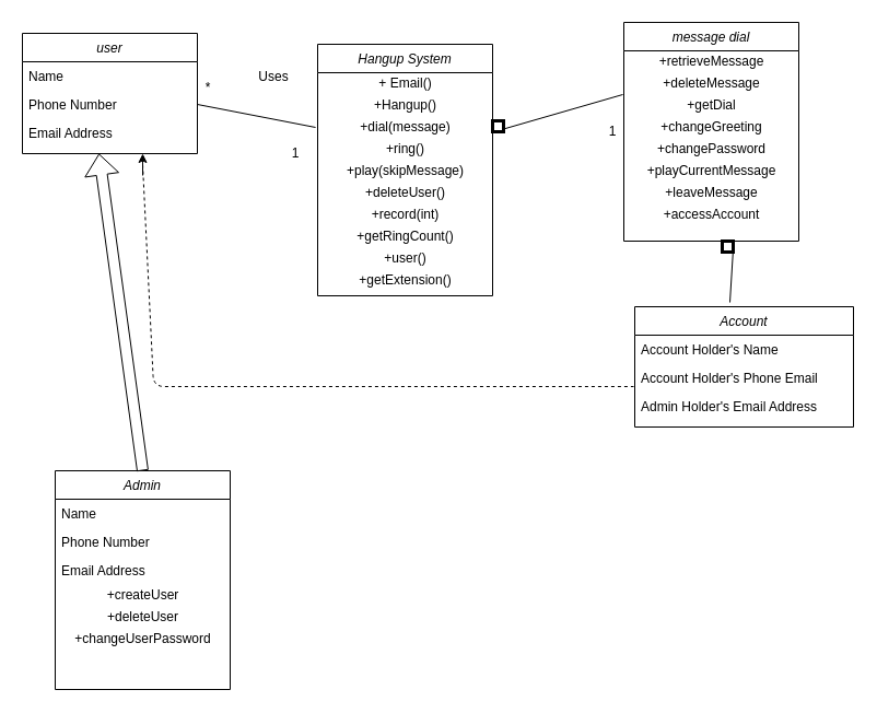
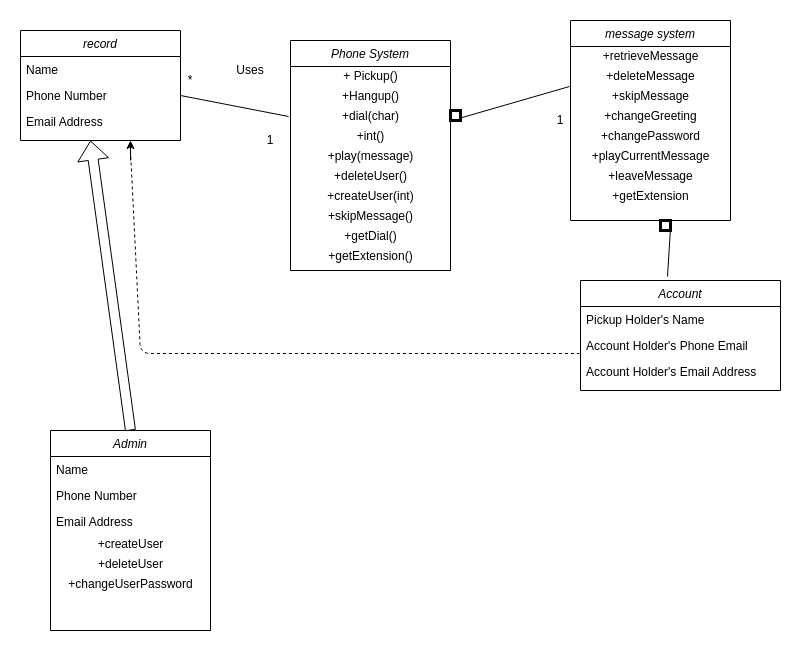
- <mxCell id="17" value="message dial" style="swimlane;fontStyle=2;align=center;verticalAlign=top;childLayout=stackLayout;horizontal=1;startSize=26;horizontalStack=0;resizeParent=1;resizeLast=0;collapsible=1;marginBottom=0;rounded=0;shadow=0;strokeWidth=1;" parent="1" vertex="1"><mxGeometry x="570" y="20" width="160" height="200" as="geometry"><mxRectangle x="230" y="140" width="160" height="26" as="alternateBounds" /></mxGeometry></mxCell>
+ <mxCell id="17" value="message system" style="swimlane;fontStyle=2;align=center;verticalAlign=top;childLayout=stackLayout;horizontal=1;startSize=26;horizontalStack=0;resizeParent=1;resizeLast=0;collapsible=1;marginBottom=0;rounded=0;shadow=0;strokeWidth=1;" parent="1" vertex="1"><mxGeometry x="570" y="20" width="160" height="200" as="geometry"><mxRectangle x="230" y="140" width="160" height="26" as="alternateBounds" /></mxGeometry></mxCell>
- <mxCell id="13" value="user" style="swimlane;fontStyle=2;align=center;verticalAlign=top;childLayout=stackLayout;horizontal=1;startSize=26;horizontalStack=0;resizeParent=1;resizeLast=0;collapsible=1;marginBottom=0;rounded=0;shadow=0;strokeWidth=1;" parent="1" vertex="1"><mxGeometry x="20" y="30" width="160" height="110" as="geometry"><mxRectangle x="230" y="140" width="160" height="26" as="alternateBounds" /></mxGeometry></mxCell>
+ <mxCell id="13" value="record" style="swimlane;fontStyle=2;align=center;verticalAlign=top;childLayout=stackLayout;horizontal=1;startSize=26;horizontalStack=0;resizeParent=1;resizeLast=0;collapsible=1;marginBottom=0;rounded=0;shadow=0;strokeWidth=1;" parent="1" vertex="1"><mxGeometry x="20" y="30" width="160" height="110" as="geometry"><mxRectangle x="230" y="140" width="160" height="26" as="alternateBounds" /></mxGeometry></mxCell>
- <mxCell id="2" value="Hangup System" style="swimlane;fontStyle=2;align=center;verticalAlign=top;childLayout=stackLayout;horizontal=1;startSize=26;horizontalStack=0;resizeParent=1;resizeLast=0;collapsible=1;marginBottom=0;rounded=0;shadow=0;strokeWidth=1;" parent="1" vertex="1"><mxGeometry x="290" y="40" width="160" height="230" as="geometry"><mxRectangle x="230" y="140" width="160" height="26" as="alternateBounds" /></mxGeometry></mxCell>
+ <mxCell id="2" value="Phone System" style="swimlane;fontStyle=2;align=center;verticalAlign=top;childLayout=stackLayout;horizontal=1;startSize=26;horizontalStack=0;resizeParent=1;resizeLast=0;collapsible=1;marginBottom=0;rounded=0;shadow=0;strokeWidth=1;" parent="1" vertex="1"><mxGeometry x="290" y="40" width="160" height="230" as="geometry"><mxRectangle x="230" y="140" width="160" height="26" as="alternateBounds" /></mxGeometry></mxCell>
- <mxCell id="3" value="+ Email()" style="text;html=1;align=center;verticalAlign=middle;resizable=0;points=[];autosize=1;" parent="2" vertex="1"><mxGeometry y="26" width="160" height="20" as="geometry" /></mxCell>
+ <mxCell id="3" value="+ Pickup()" style="text;html=1;align=center;verticalAlign=middle;resizable=0;points=[];autosize=1;" parent="2" vertex="1"><mxGeometry y="26" width="160" height="20" as="geometry" /></mxCell>
- <mxCell id="20" value="+getDial" style="text;html=1;align=center;verticalAlign=middle;resizable=0;points=[];autosize=1;" parent="17" vertex="1"><mxGeometry y="66" width="160" height="20" as="geometry" /></mxCell>
+ <mxCell id="20" value="+skipMessage" style="text;html=1;align=center;verticalAlign=middle;resizable=0;points=[];autosize=1;" parent="17" vertex="1"><mxGeometry y="66" width="160" height="20" as="geometry" /></mxCell>
- <mxCell id="5" value="+dial(message)" style="text;html=1;align=center;verticalAlign=middle;resizable=0;points=[];autosize=1;" parent="2" vertex="1"><mxGeometry y="66" width="160" height="20" as="geometry" /></mxCell>
+ <mxCell id="5" value="+dial(char)" style="text;html=1;align=center;verticalAlign=middle;resizable=0;points=[];autosize=1;" parent="2" vertex="1"><mxGeometry y="66" width="160" height="20" as="geometry" /></mxCell>
- <mxCell id="6" value="+ring()" style="text;html=1;align=center;verticalAlign=middle;resizable=0;points=[];autosize=1;" parent="2" vertex="1"><mxGeometry y="86" width="160" height="20" as="geometry" /></mxCell>
+ <mxCell id="6" value="+int()" style="text;html=1;align=center;verticalAlign=middle;resizable=0;points=[];autosize=1;" parent="2" vertex="1"><mxGeometry y="86" width="160" height="20" as="geometry" /></mxCell>
- <mxCell id="7" value="+play(skipMessage)" style="text;html=1;align=center;verticalAlign=middle;resizable=0;points=[];autosize=1;" parent="2" vertex="1"><mxGeometry y="106" width="160" height="20" as="geometry" /></mxCell>
+ <mxCell id="7" value="+play(message)" style="text;html=1;align=center;verticalAlign=middle;resizable=0;points=[];autosize=1;" parent="2" vertex="1"><mxGeometry y="106" width="160" height="20" as="geometry" /></mxCell>
- <mxCell id="9" value="+record(int)" style="text;html=1;align=center;verticalAlign=middle;resizable=0;points=[];autosize=1;" parent="2" vertex="1"><mxGeometry y="146" width="160" height="20" as="geometry" /></mxCell>
+ <mxCell id="9" value="+createUser(int)" style="text;html=1;align=center;verticalAlign=middle;resizable=0;points=[];autosize=1;" parent="2" vertex="1"><mxGeometry y="146" width="160" height="20" as="geometry" /></mxCell>
- <mxCell id="25" value="+accessAccount" style="text;html=1;align=center;verticalAlign=middle;resizable=0;points=[];autosize=1;" parent="17" vertex="1"><mxGeometry y="166" width="160" height="20" as="geometry" /></mxCell>
+ <mxCell id="25" value="+getExtension" style="text;html=1;align=center;verticalAlign=middle;resizable=0;points=[];autosize=1;" parent="17" vertex="1"><mxGeometry y="166" width="160" height="20" as="geometry" /></mxCell>
- <mxCell id="10" value="+getRingCount()" style="text;html=1;align=center;verticalAlign=middle;resizable=0;points=[];autosize=1;" parent="2" vertex="1"><mxGeometry y="166" width="160" height="20" as="geometry" /></mxCell>
+ <mxCell id="10" value="+skipMessage()" style="text;html=1;align=center;verticalAlign=middle;resizable=0;points=[];autosize=1;" parent="2" vertex="1"><mxGeometry y="166" width="160" height="20" as="geometry" /></mxCell>
- <mxCell id="11" value="+user()" style="text;html=1;align=center;verticalAlign=middle;resizable=0;points=[];autosize=1;" parent="2" vertex="1"><mxGeometry y="186" width="160" height="20" as="geometry" /></mxCell>
+ <mxCell id="11" value="+getDial()" style="text;html=1;align=center;verticalAlign=middle;resizable=0;points=[];autosize=1;" parent="2" vertex="1"><mxGeometry y="186" width="160" height="20" as="geometry" /></mxCell>
- <mxCell id="29" value="Account Holder's Name" style="text;align=left;verticalAlign=top;spacingLeft=4;spacingRight=4;overflow=hidden;rotatable=0;points=[[0,0.5],[1,0.5]];portConstraint=eastwest;" parent="28" vertex="1"><mxGeometry y="26" width="200" height="26" as="geometry" /></mxCell>
+ <mxCell id="29" value="Pickup Holder's Name" style="text;align=left;verticalAlign=top;spacingLeft=4;spacingRight=4;overflow=hidden;rotatable=0;points=[[0,0.5],[1,0.5]];portConstraint=eastwest;" parent="28" vertex="1"><mxGeometry y="26" width="200" height="26" as="geometry" /></mxCell>
- <mxCell id="31" value="Admin Holder's Email Address" style="text;align=left;verticalAlign=top;spacingLeft=4;spacingRight=4;overflow=hidden;rotatable=0;points=[[0,0.5],[1,0.5]];portConstraint=eastwest;rounded=0;shadow=0;html=0;" parent="28" vertex="1"><mxGeometry y="78" width="200" height="26" as="geometry" /></mxCell>
+ <mxCell id="31" value="Account Holder's Email Address" style="text;align=left;verticalAlign=top;spacingLeft=4;spacingRight=4;overflow=hidden;rotatable=0;points=[[0,0.5],[1,0.5]];portConstraint=eastwest;rounded=0;shadow=0;html=0;" parent="28" vertex="1"><mxGeometry y="78" width="200" height="26" as="geometry" /></mxCell>
